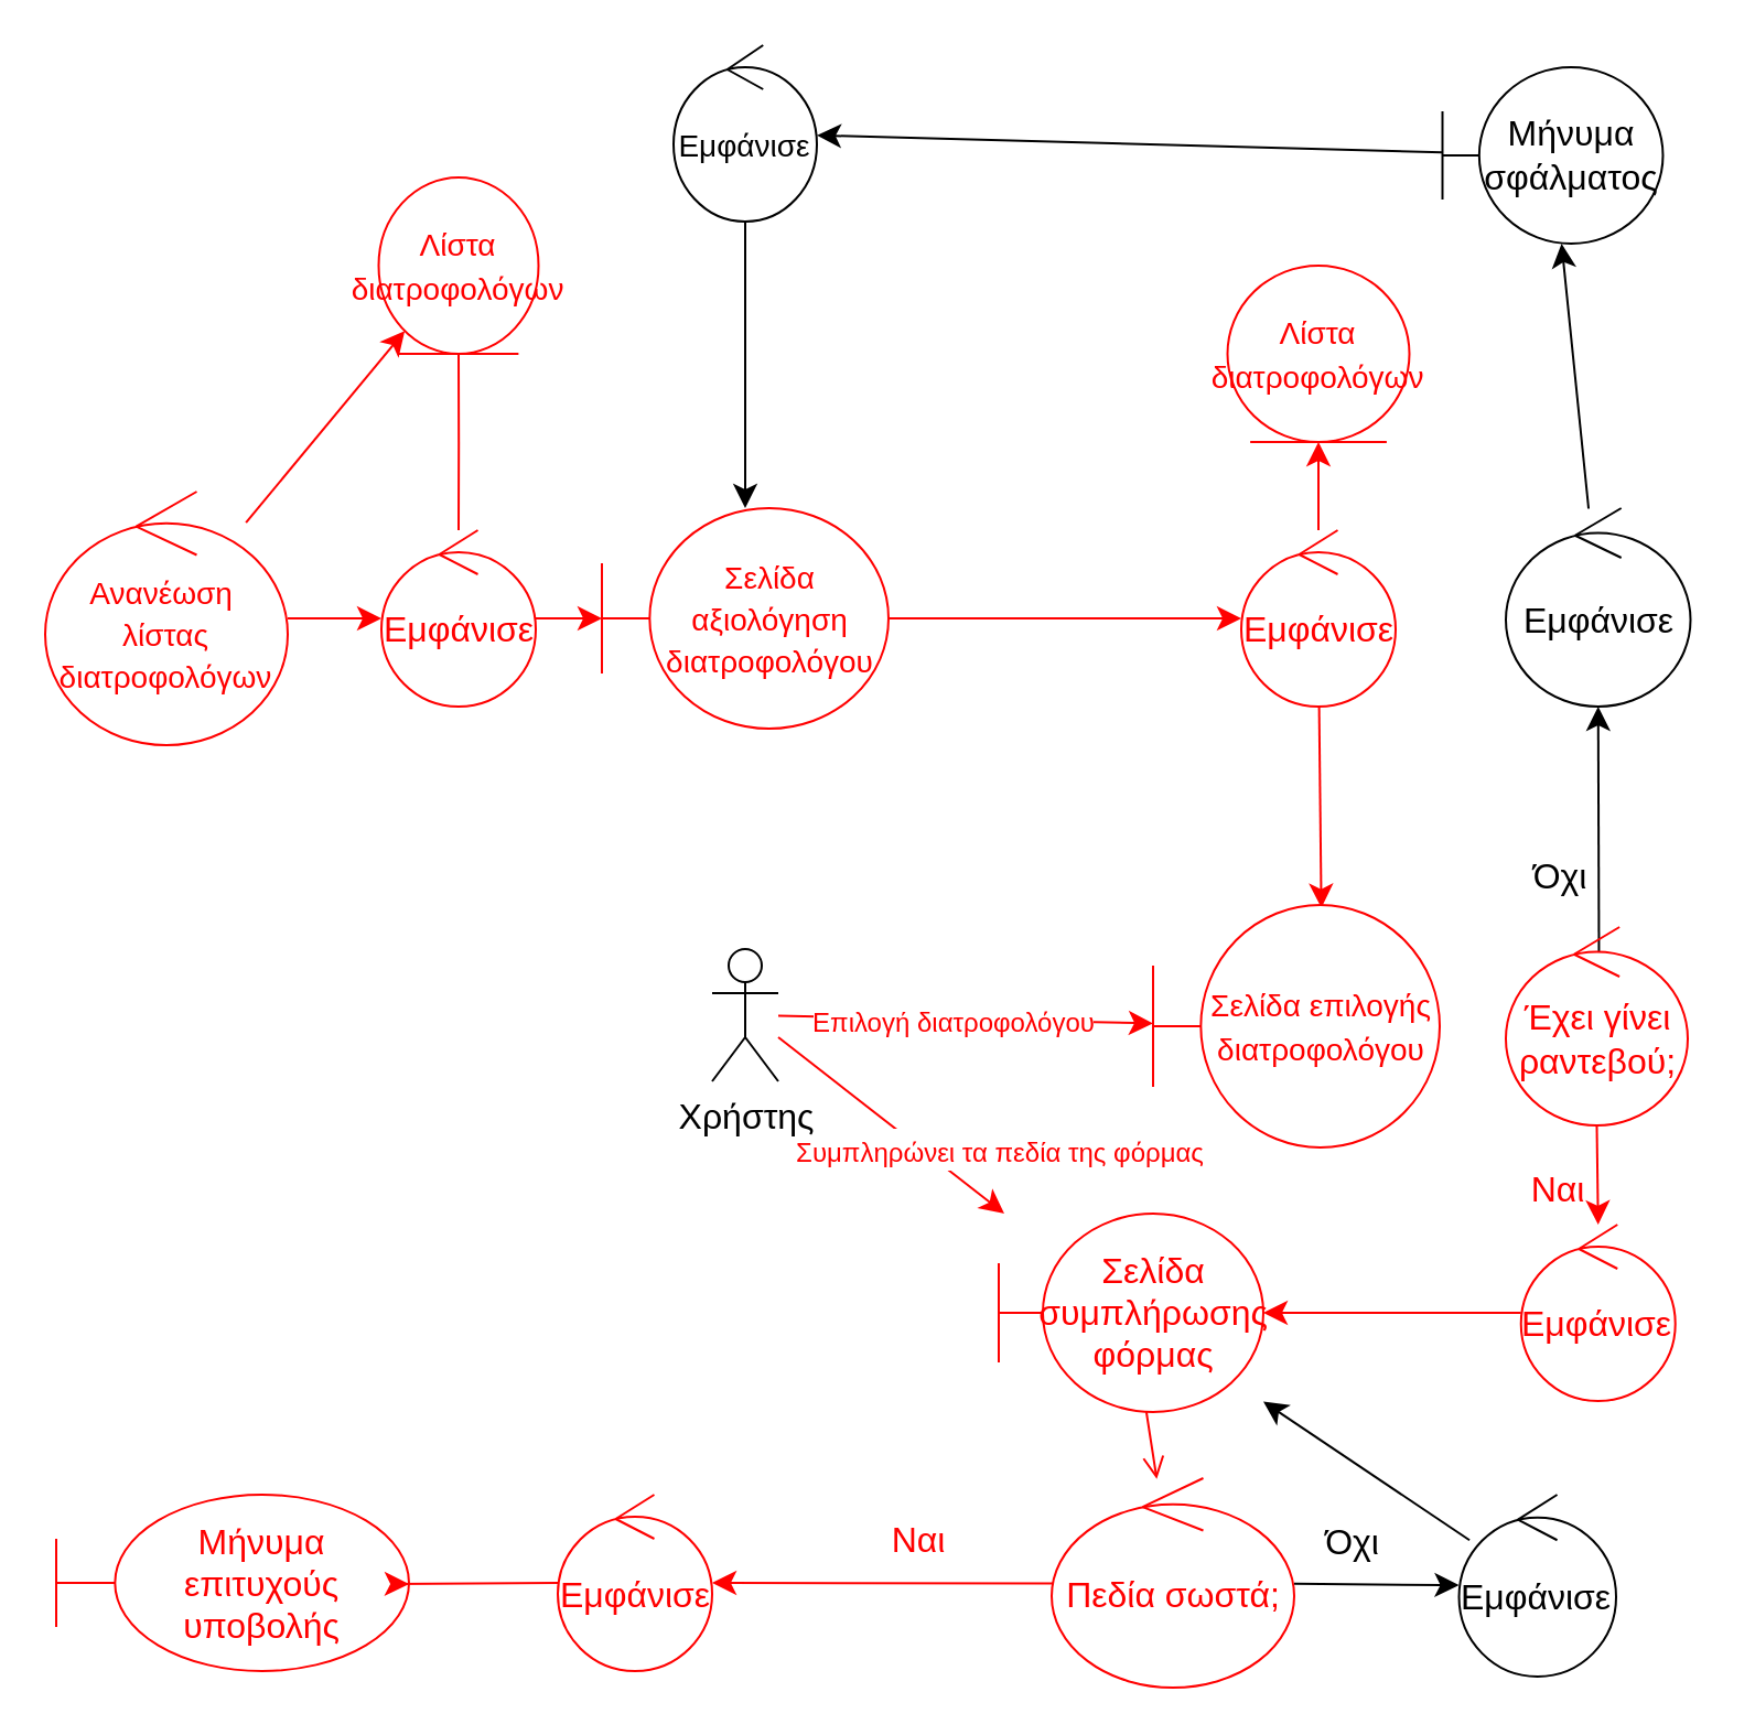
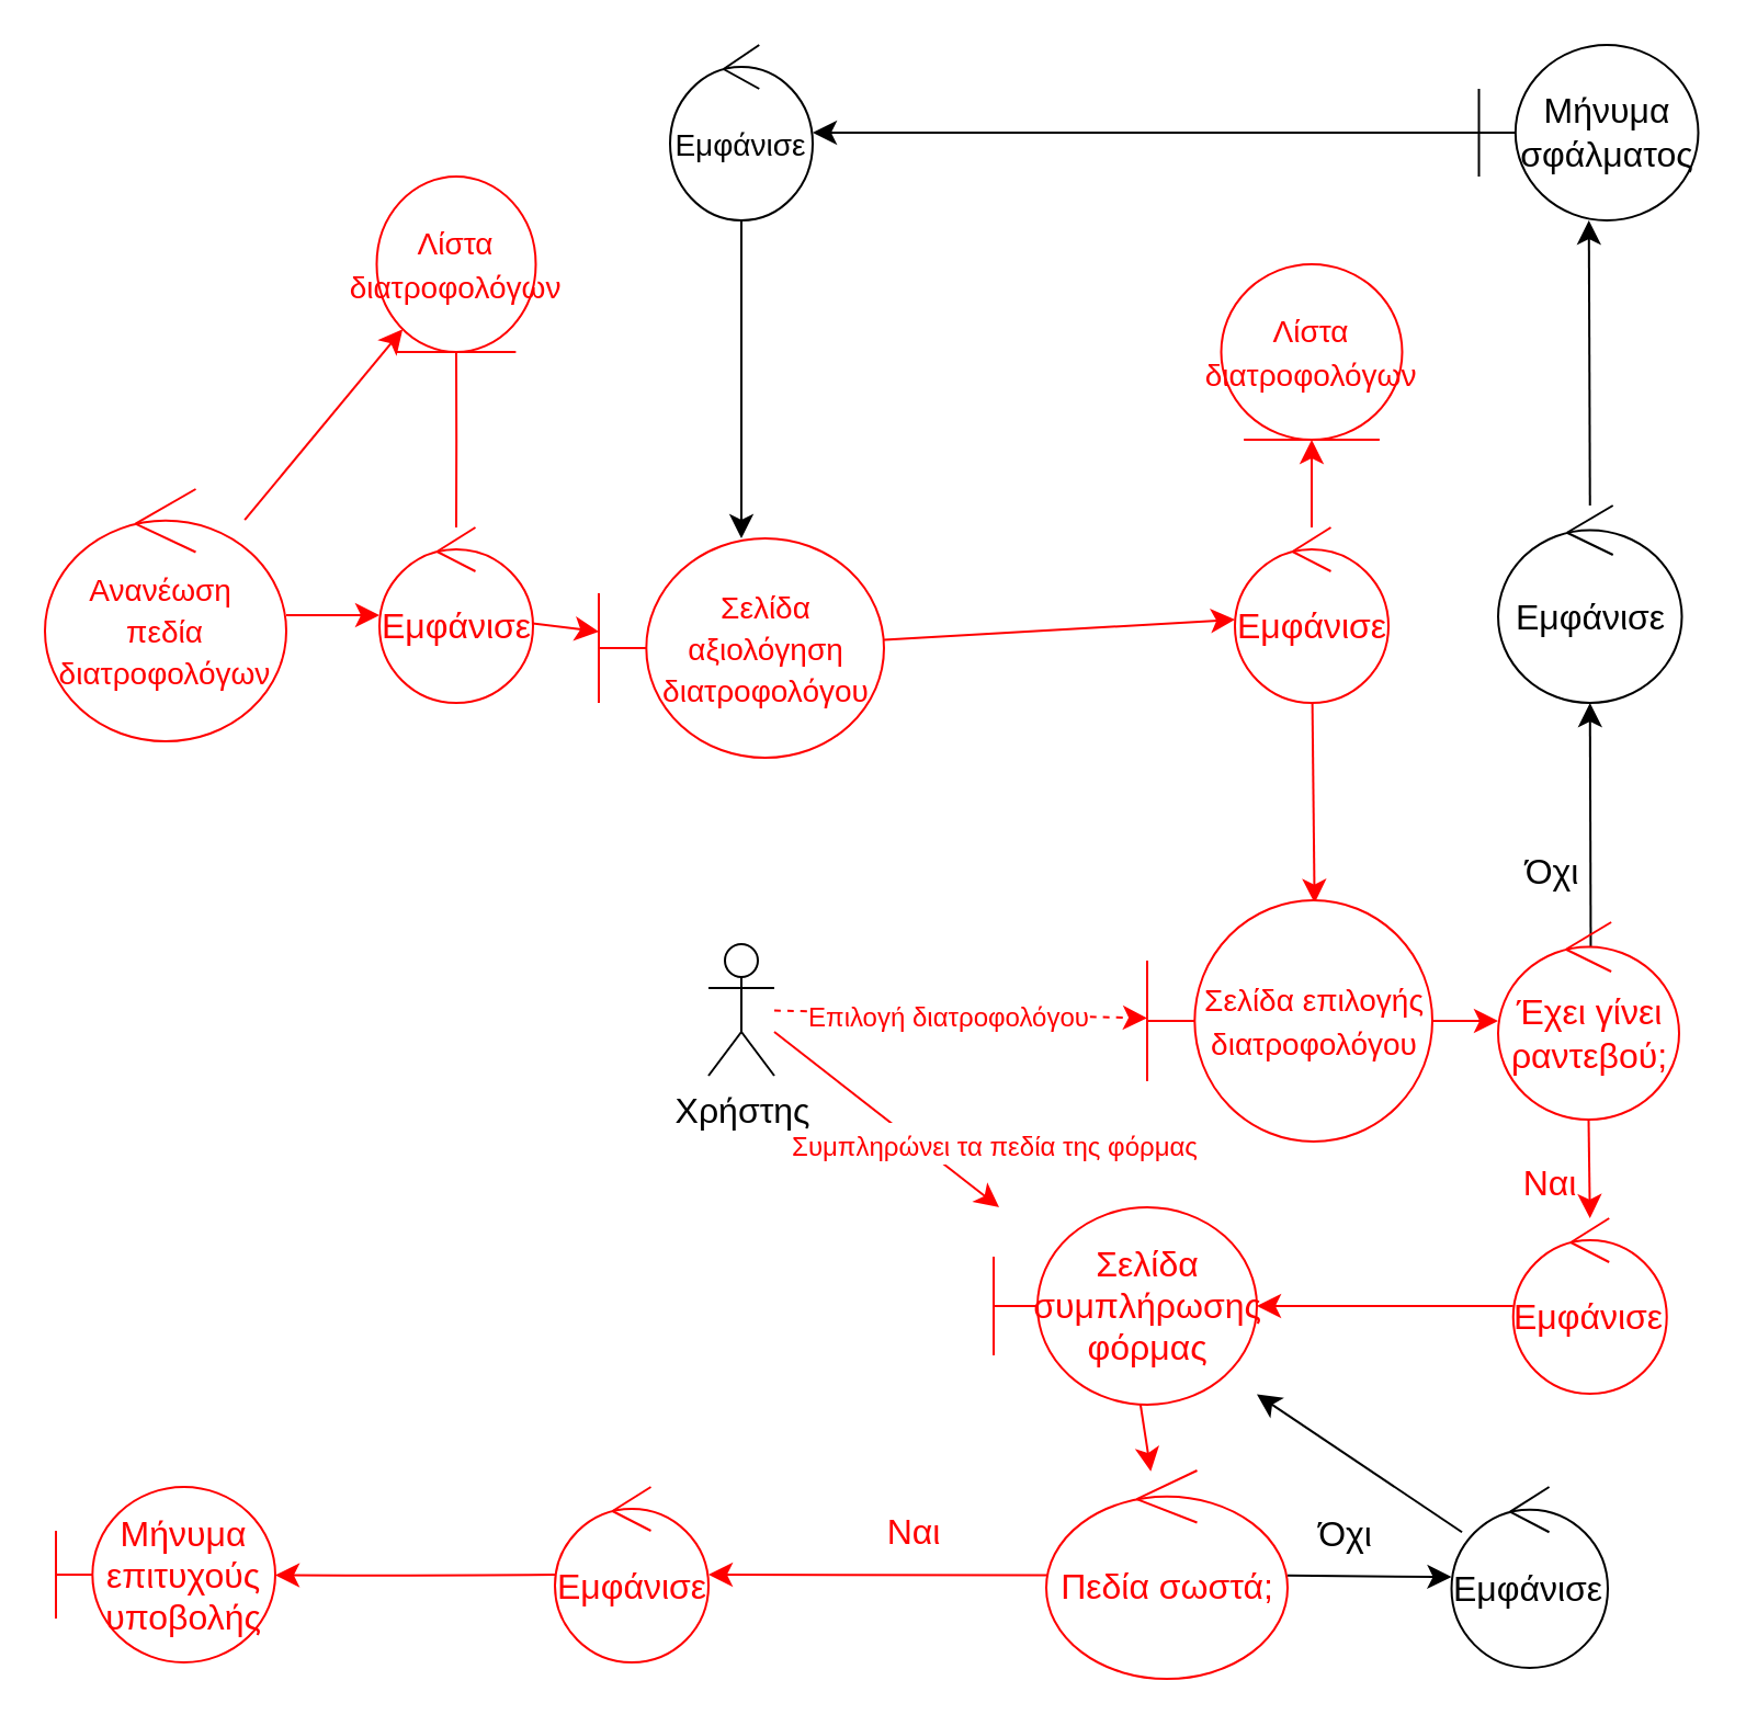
- <mxCell id="38" value="Μήνυμα σφάλματος" style="shape=umlBoundary;whiteSpace=wrap;html=1;fontSize=16;" parent="1" vertex="1"><mxGeometry x="653.75" y="30" width="100" height="80" as="geometry" /></mxCell>
+ <mxCell id="38" value="Μήνυμα σφάλματος" style="shape=umlBoundary;whiteSpace=wrap;html=1;fontSize=16;" parent="1" vertex="1"><mxGeometry x="673.75" width="100" height="80" as="geometry" y="20" /></mxCell>
- <mxCell id="8" value="&lt;font color=&quot;#ff0000&quot; style=&quot;font-size: 14px;&quot;&gt;Σελίδα αξιολόγηση διατροφολόγου&lt;/font&gt;" style="shape=umlBoundary;whiteSpace=wrap;html=1;fontSize=16;strokeColor=#FF0000;" parent="1" vertex="1"><mxGeometry x="272.5" y="230" width="130" height="100" as="geometry" /></mxCell>
+ <mxCell id="8" value="&lt;font color=&quot;#ff0000&quot; style=&quot;font-size: 14px;&quot;&gt;Σελίδα αξιολόγηση διατροφολόγου&lt;/font&gt;" style="shape=umlBoundary;whiteSpace=wrap;html=1;fontSize=16;strokeColor=#FF0000;" parent="1" vertex="1"><mxGeometry x="272.5" y="245" width="130" height="100" as="geometry" /></mxCell>
- <mxCell id="34" value="&lt;font color=&quot;#ff0000&quot; style=&quot;font-size: 14px;&quot;&gt;Ανανέωση&amp;nbsp;&lt;br&gt;λίστας διατροφολόγων&lt;/font&gt;" style="ellipse;shape=umlControl;whiteSpace=wrap;html=1;fontSize=16;strokeColor=#FF0000;" parent="1" vertex="1"><mxGeometry y="222.5" width="110" height="115" as="geometry" x="20" /></mxCell>
+ <mxCell id="34" value="&lt;font color=&quot;#ff0000&quot; style=&quot;font-size: 14px;&quot;&gt;Ανανέωση&amp;nbsp;&lt;br&gt;πεδία διατροφολόγων&lt;/font&gt;" style="ellipse;shape=umlControl;whiteSpace=wrap;html=1;fontSize=16;strokeColor=#FF0000;" parent="1" vertex="1"><mxGeometry y="222.5" width="110" height="115" as="geometry" x="20" /></mxCell>
- <mxCell id="2" value="" style="edgeStyle=none;curved=1;rounded=0;orthogonalLoop=1;jettySize=auto;html=1;fontSize=12;startSize=8;endSize=8;strokeColor=#FF0000;" parent="1" source="6" target="14" edge="1"><mxGeometry relative="1" as="geometry" /></mxCell>
+ <mxCell id="2" value="" style="edgeStyle=none;curved=1;rounded=0;orthogonalLoop=1;jettySize=auto;html=1;fontSize=12;startSize=8;endSize=8;strokeColor=#FF0000;dashed=1;" parent="1" source="6" target="14" edge="1"><mxGeometry relative="1" as="geometry" /></mxCell>
+ <mxCell id="13" value="" style="edgeStyle=none;curved=1;rounded=0;orthogonalLoop=1;jettySize=auto;html=1;fontSize=12;startSize=8;endSize=8;strokeColor=#FF0000;" parent="1" source="14" target="19" edge="1"><mxGeometry relative="1" as="geometry" /></mxCell>
- <mxCell id="22" value="" style="edgeStyle=none;curved=1;rounded=0;orthogonalLoop=1;jettySize=auto;html=1;fontSize=12;startSize=8;endSize=8;strokeColor=#FF0000;endArrow=open;" parent="1" source="23" target="28" edge="1"><mxGeometry relative="1" as="geometry" /></mxCell>
+ <mxCell id="22" value="" style="edgeStyle=none;curved=1;rounded=0;orthogonalLoop=1;jettySize=auto;html=1;fontSize=12;startSize=8;endSize=8;strokeColor=#FF0000;" parent="1" source="23" target="28" edge="1"><mxGeometry relative="1" as="geometry" /></mxCell>
- <mxCell id="29" value="&lt;font color=&quot;#ff0000&quot;&gt;Μήνυμα επιτυχούς υποβολής&lt;/font&gt;" style="shape=umlBoundary;whiteSpace=wrap;html=1;fontSize=16;strokeColor=#FF0000;" parent="1" vertex="1"><mxGeometry x="25" y="677.5" width="160" height="80" as="geometry" /></mxCell>
+ <mxCell id="29" value="&lt;font color=&quot;#ff0000&quot;&gt;Μήνυμα επιτυχούς υποβολής&lt;/font&gt;" style="shape=umlBoundary;whiteSpace=wrap;html=1;fontSize=16;strokeColor=#FF0000;" parent="1" vertex="1"><mxGeometry x="25" y="677.5" width="100" height="80" as="geometry" /></mxCell>
